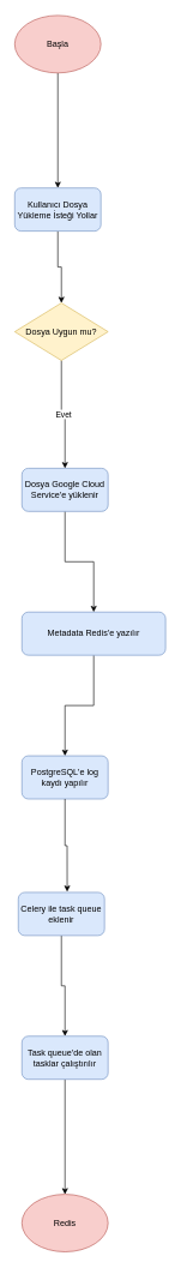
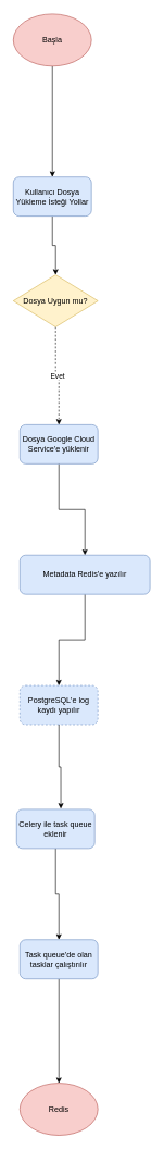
- <mxCell id="5" value="Kullanıcı Dosya Yükleme İsteği Yollar" style="rounded=1;whiteSpace=wrap;html=1;fillColor=#dae8fc;strokeColor=#6c8ebf;" vertex="1" parent="1"><mxGeometry x="20" y="260" width="120" height="60" as="geometry" /></mxCell>
+ <mxCell id="5" value="Kullanıcı Dosya Yükleme İsteği Yollar" style="rounded=1;whiteSpace=wrap;html=1;fillColor=#dae8fc;strokeColor=#6c8ebf;" vertex="1" parent="1"><mxGeometry x="20" y="270" width="120" height="60" as="geometry" /></mxCell>
- <mxCell id="6" value="Evet" style="edgeStyle=orthogonalEdgeStyle;rounded=0;orthogonalLoop=1;jettySize=auto;html=1;exitX=0.5;exitY=1;exitDx=0;exitDy=0;entryX=0.5;entryY=0;entryDx=0;entryDy=0;" edge="1" parent="1" source="7" target="9"><mxGeometry relative="1" as="geometry" /></mxCell>
+ <mxCell id="6" value="Evet" style="edgeStyle=orthogonalEdgeStyle;rounded=0;orthogonalLoop=1;jettySize=auto;html=1;exitX=0.5;exitY=1;exitDx=0;exitDy=0;entryX=0.5;entryY=0;entryDx=0;entryDy=0;dashed=1;" edge="1" parent="1" source="7" target="9"><mxGeometry relative="1" as="geometry" /></mxCell>
- <mxCell id="12" value="PostgreSQL'e log kaydı yapılır" style="rounded=1;whiteSpace=wrap;html=1;fillColor=#dae8fc;strokeColor=#6c8ebf;" vertex="1" parent="1"><mxGeometry x="30" y="1050" width="120" height="60" as="geometry" /></mxCell>
+ <mxCell id="12" value="PostgreSQL'e log kaydı yapılır" style="rounded=1;whiteSpace=wrap;html=1;fillColor=#dae8fc;strokeColor=#6c8ebf;dashed=1;" vertex="1" parent="1"><mxGeometry x="30" y="1050" width="120" height="60" as="geometry" /></mxCell>
